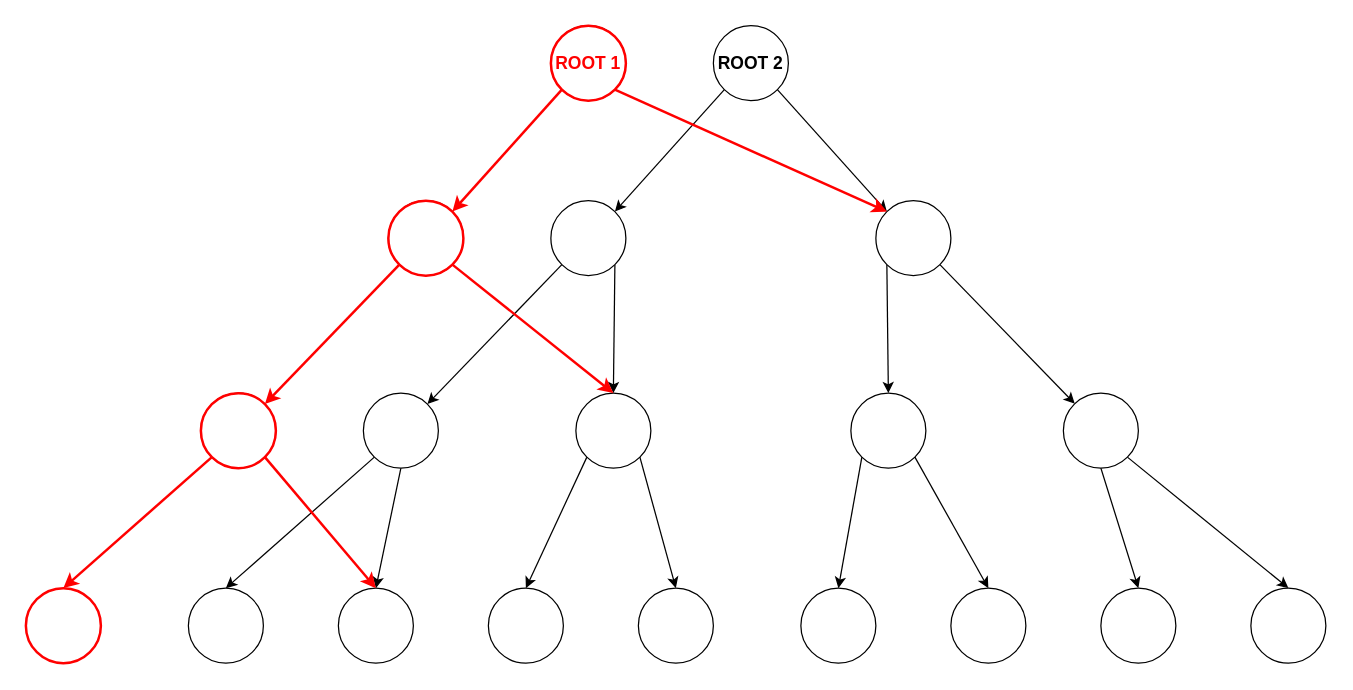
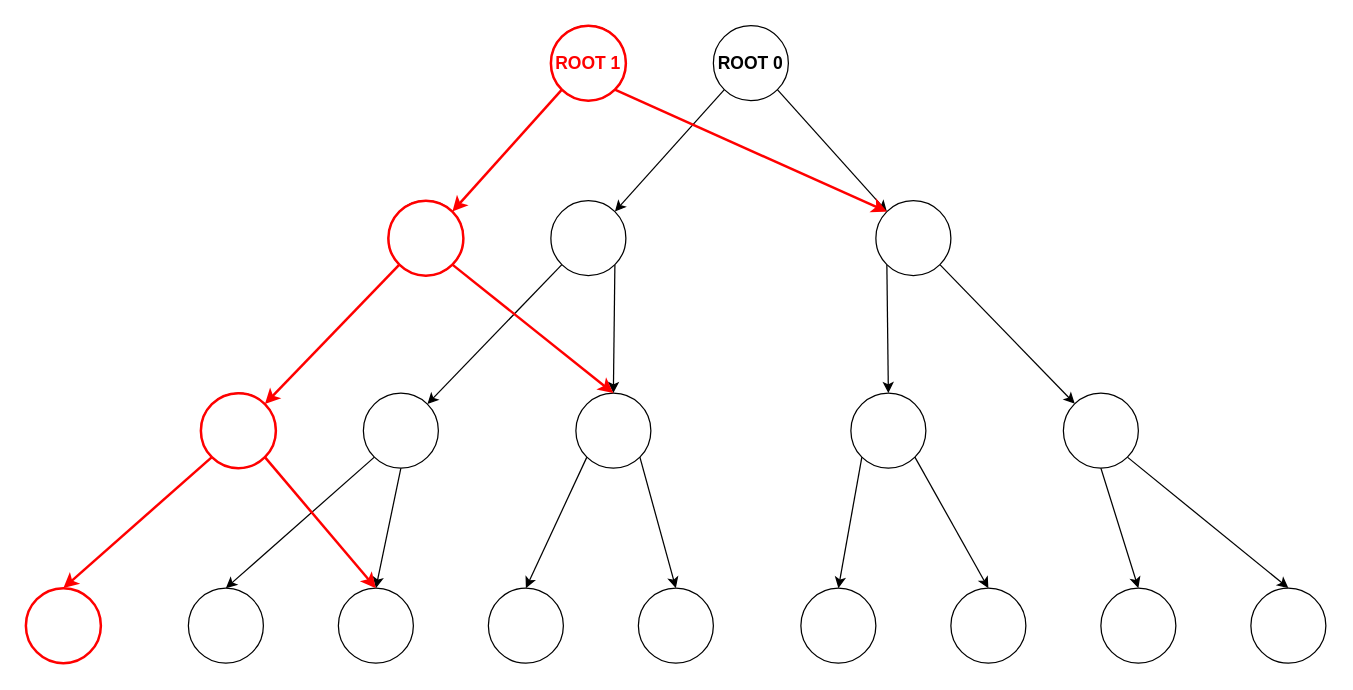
- <mxCell id="4" value="ROOT 2" style="ellipse;whiteSpace=wrap;html=1;fontSize=14;fontStyle=1" vertex="1" parent="1"><mxGeometry x="570" y="20" width="60" height="60" as="geometry" /></mxCell>
+ <mxCell id="4" value="ROOT 0" style="ellipse;whiteSpace=wrap;html=1;fontSize=14;fontStyle=1" vertex="1" parent="1"><mxGeometry x="570" y="20" width="60" height="60" as="geometry" /></mxCell>
